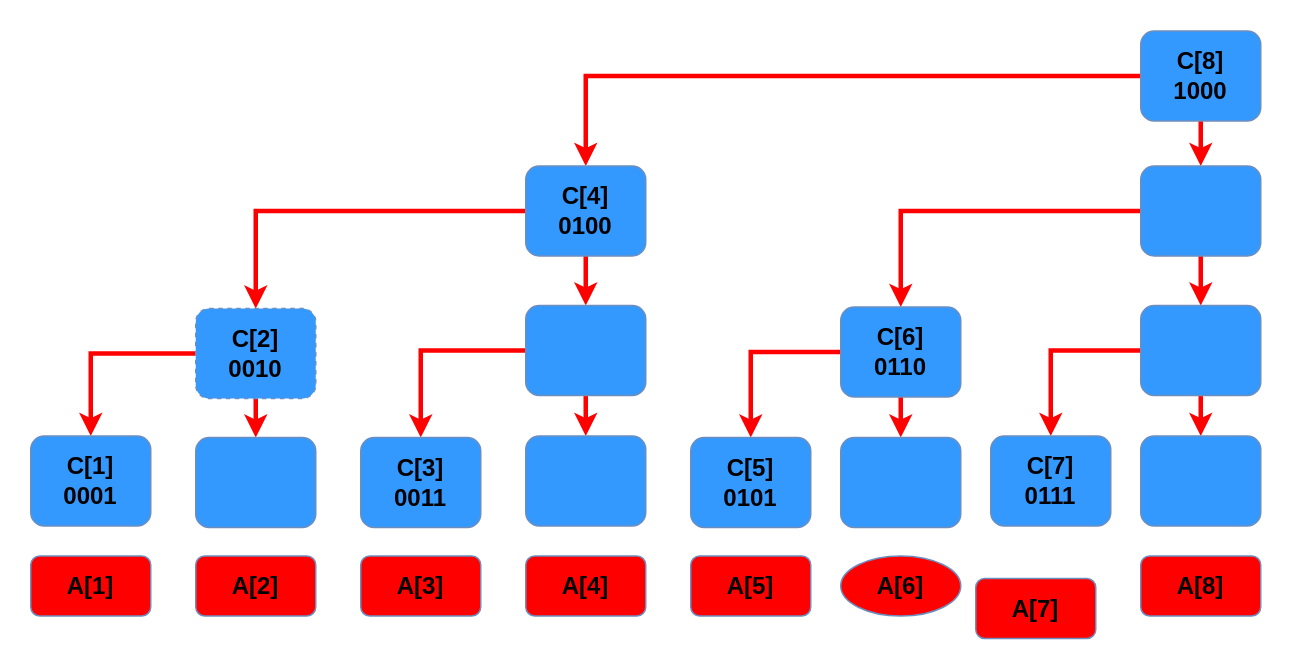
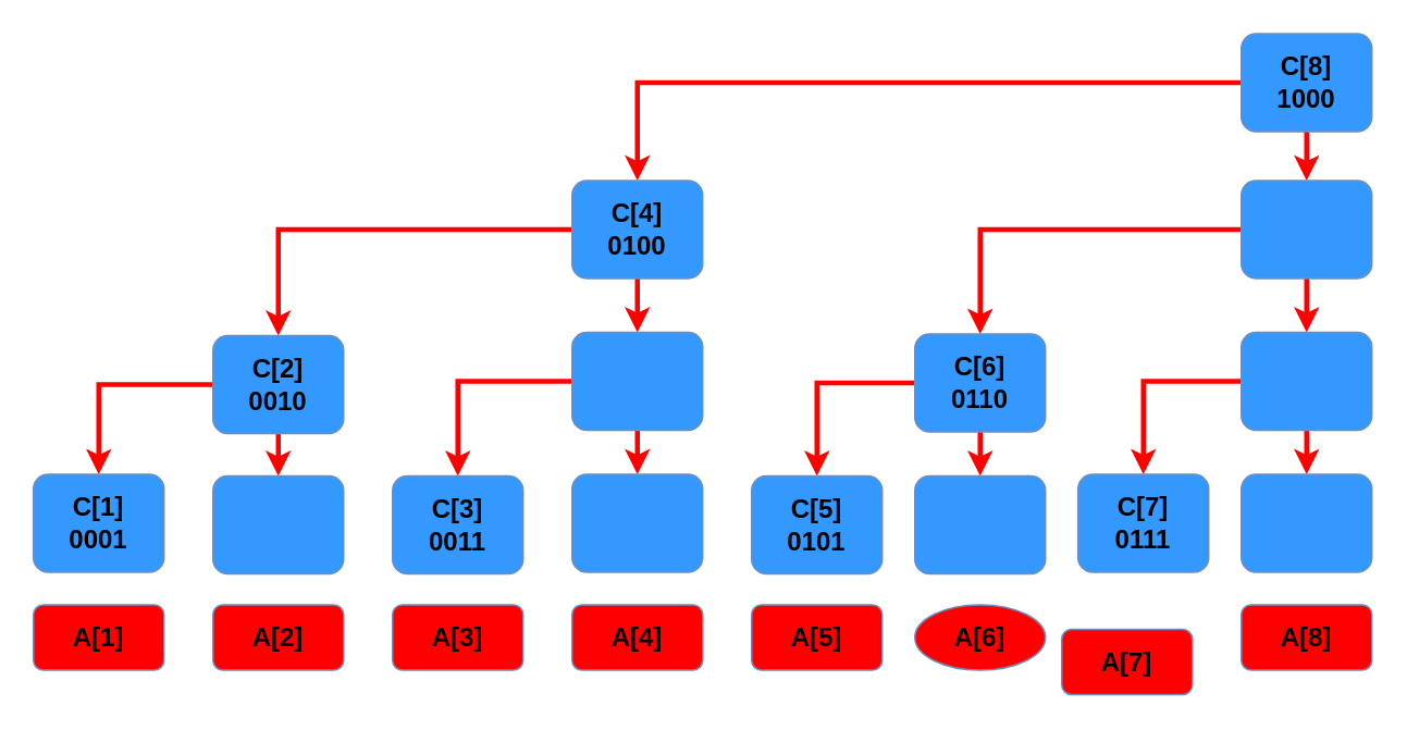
- <mxCell id="27" value="&lt;font style=&quot;vertical-align: inherit ; font-size: 16px&quot;&gt;&lt;font style=&quot;vertical-align: inherit ; font-size: 16px&quot;&gt;C[2]&lt;br&gt;0010&lt;br style=&quot;font-size: 16px&quot;&gt;&lt;/font&gt;&lt;/font&gt;" style="rounded=1;whiteSpace=wrap;html=1;fillColor=#3399FF;strokeColor=#6c8ebf;fontSize=16;fontStyle=1;dashed=1;" vertex="1" parent="1"><mxGeometry x="130" y="205" width="80" height="60" as="geometry" /></mxCell>
+ <mxCell id="27" value="&lt;font style=&quot;vertical-align: inherit ; font-size: 16px&quot;&gt;&lt;font style=&quot;vertical-align: inherit ; font-size: 16px&quot;&gt;C[2]&lt;br&gt;0010&lt;br style=&quot;font-size: 16px&quot;&gt;&lt;/font&gt;&lt;/font&gt;" style="rounded=1;whiteSpace=wrap;html=1;fillColor=#3399FF;strokeColor=#6c8ebf;fontSize=16;fontStyle=1" vertex="1" parent="1"><mxGeometry x="130" y="205" width="80" height="60" as="geometry" /></mxCell>
